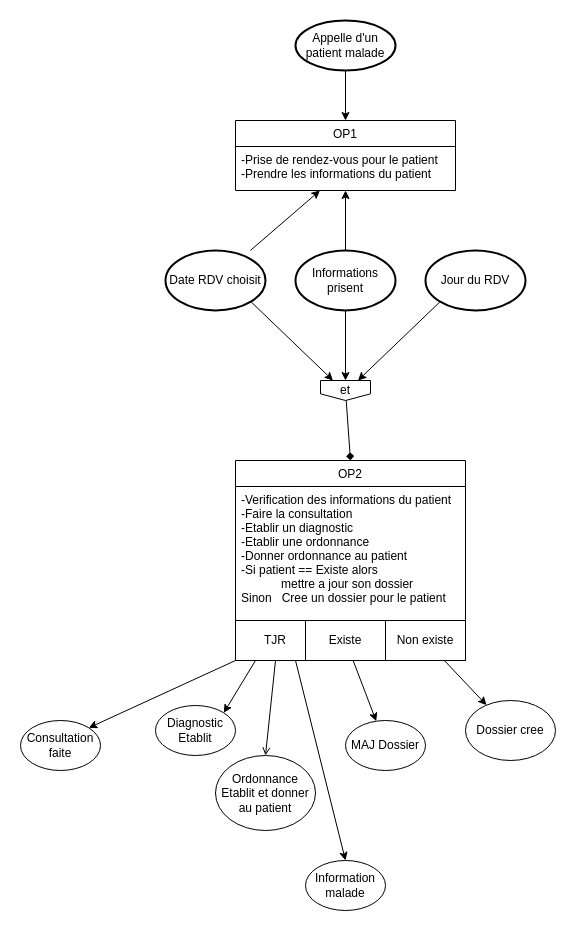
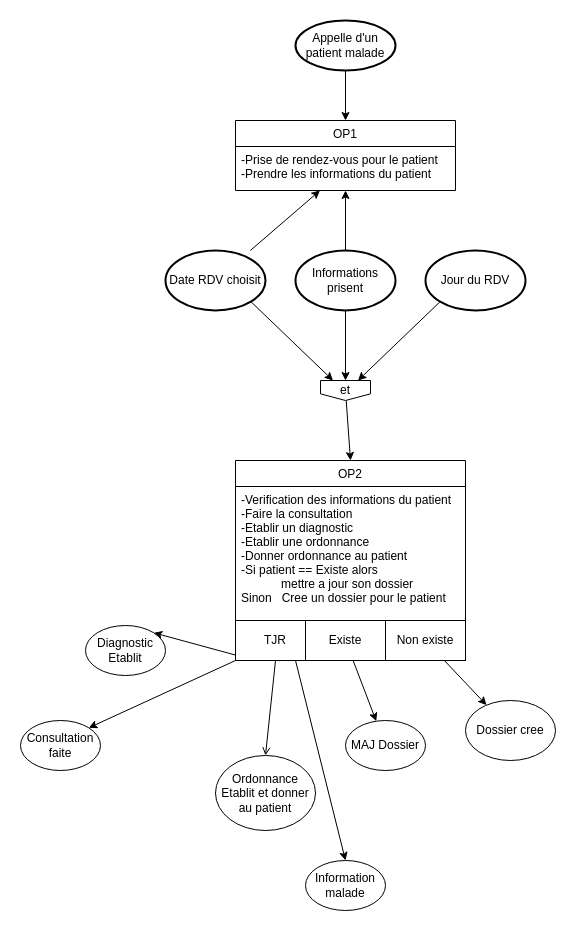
- <mxCell id="14" value="" style="edgeStyle=none;html=1;entryX=0.5;entryY=0;entryDx=0;entryDy=0;endArrow=diamond;" parent="1" source="15" target="16" edge="1"><mxGeometry relative="1" as="geometry" /></mxCell>
+ <mxCell id="14" value="" style="edgeStyle=none;html=1;entryX=0.5;entryY=0;entryDx=0;entryDy=0;" parent="1" source="15" target="16" edge="1"><mxGeometry relative="1" as="geometry" /></mxCell>
- <mxCell id="29" value="Diagnostic&lt;br&gt;Etablit" style="ellipse;whiteSpace=wrap;html=1;rounded=0;" parent="1" vertex="1"><mxGeometry x="155" y="705" width="80" height="50" as="geometry" /></mxCell>
+ <mxCell id="29" value="Diagnostic&lt;br&gt;Etablit" style="ellipse;whiteSpace=wrap;html=1;rounded=0;" parent="1" vertex="1"><mxGeometry x="85" y="625" width="80" height="50" as="geometry" /></mxCell>
